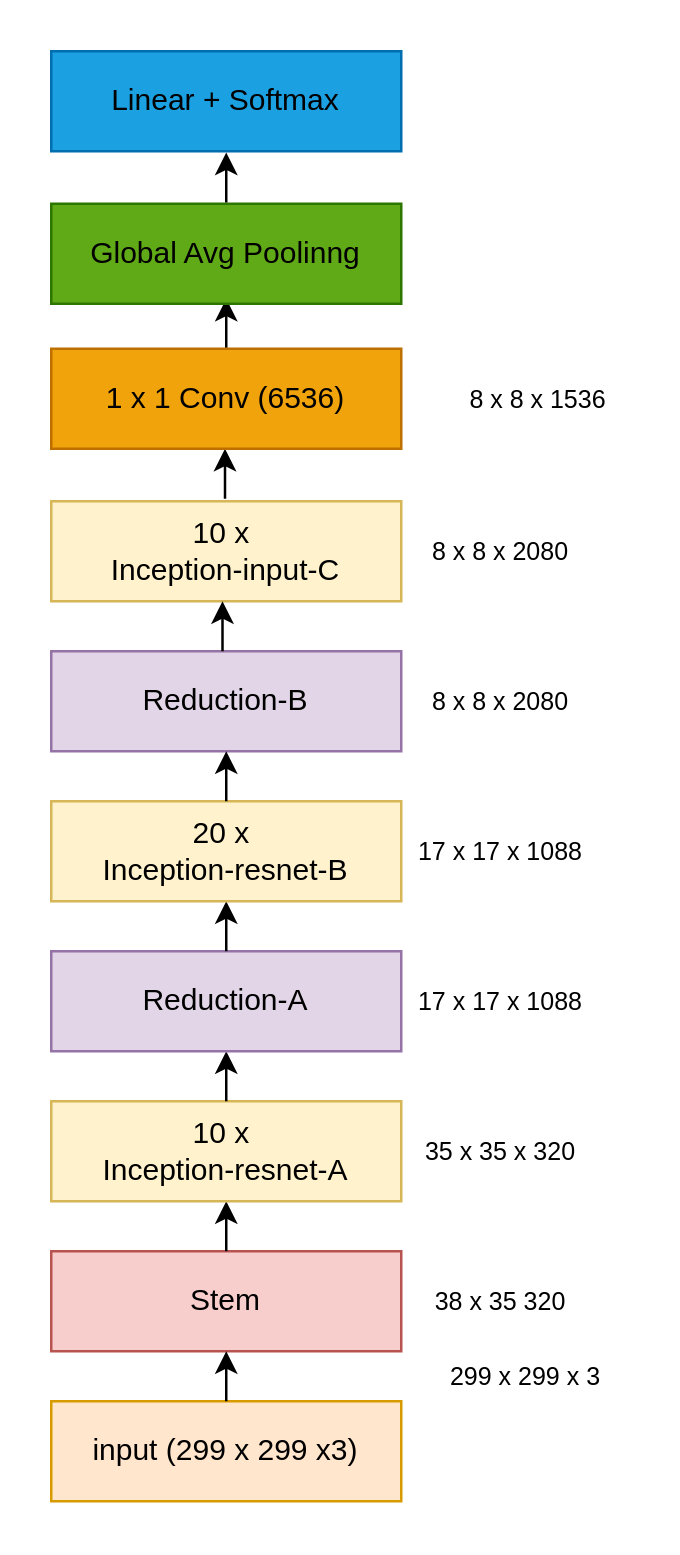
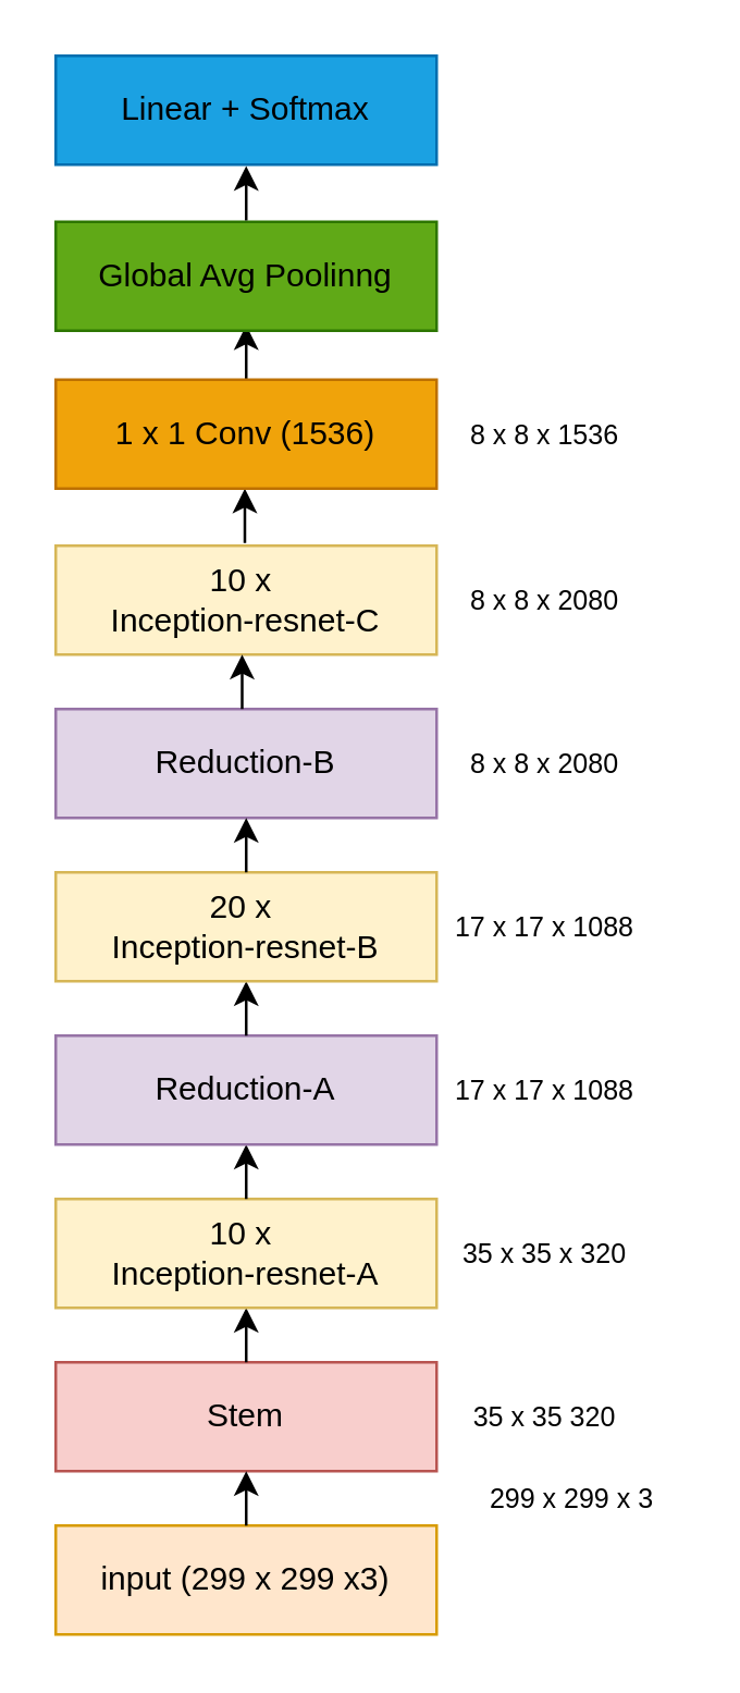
- <mxCell id="38" value="1 x 1 Conv (6536)" style="text;html=1;strokeColor=none;fillColor=none;align=center;verticalAlign=middle;whiteSpace=wrap;rounded=0;" vertex="1" parent="1"><mxGeometry x="20" y="149" width="140" height="20" as="geometry" /></mxCell>
+ <mxCell id="38" value="1 x 1 Conv (1536)" style="text;html=1;strokeColor=none;fillColor=none;align=center;verticalAlign=middle;whiteSpace=wrap;rounded=0;" vertex="1" parent="1"><mxGeometry x="20" y="149" width="140" height="20" as="geometry" /></mxCell>
- <mxCell id="30" value="&lt;font style=&quot;font-size: 10px&quot;&gt;8 x 8 x 1536&lt;/font&gt;" style="text;html=1;strokeColor=none;fillColor=none;align=center;verticalAlign=middle;whiteSpace=wrap;rounded=0;" vertex="1" parent="1"><mxGeometry x="175" y="149" width="80" height="20" as="geometry" /></mxCell>
+ <mxCell id="30" value="&lt;font style=&quot;font-size: 10px&quot;&gt;8 x 8 x 1536&lt;/font&gt;" style="text;html=1;strokeColor=none;fillColor=none;align=center;verticalAlign=middle;whiteSpace=wrap;rounded=0;" vertex="1" parent="1"><mxGeometry x="160" y="149" width="80" height="20" as="geometry" /></mxCell>
- <mxCell id="24" value="10 x&amp;nbsp;&lt;br&gt;Inception-input-C" style="text;html=1;strokeColor=none;fillColor=none;align=center;verticalAlign=middle;whiteSpace=wrap;rounded=0;" vertex="1" parent="1"><mxGeometry x="20" y="210" width="140" height="20" as="geometry" /></mxCell>
+ <mxCell id="24" value="10 x&amp;nbsp;&lt;br&gt;Inception-resnet-C" style="text;html=1;strokeColor=none;fillColor=none;align=center;verticalAlign=middle;whiteSpace=wrap;rounded=0;" vertex="1" parent="1"><mxGeometry x="20" y="210" width="140" height="20" as="geometry" /></mxCell>
- <mxCell id="9" value="&lt;font style=&quot;font-size: 10px&quot;&gt;38 x 35 320&lt;/font&gt;" style="text;html=1;strokeColor=none;fillColor=none;align=center;verticalAlign=middle;whiteSpace=wrap;rounded=0;" vertex="1" parent="1"><mxGeometry x="160" y="510" width="80" height="20" as="geometry" /></mxCell>
+ <mxCell id="9" value="&lt;font style=&quot;font-size: 10px&quot;&gt;35 x 35 320&lt;/font&gt;" style="text;html=1;strokeColor=none;fillColor=none;align=center;verticalAlign=middle;whiteSpace=wrap;rounded=0;" vertex="1" parent="1"><mxGeometry x="160" y="510" width="80" height="20" as="geometry" /></mxCell>
